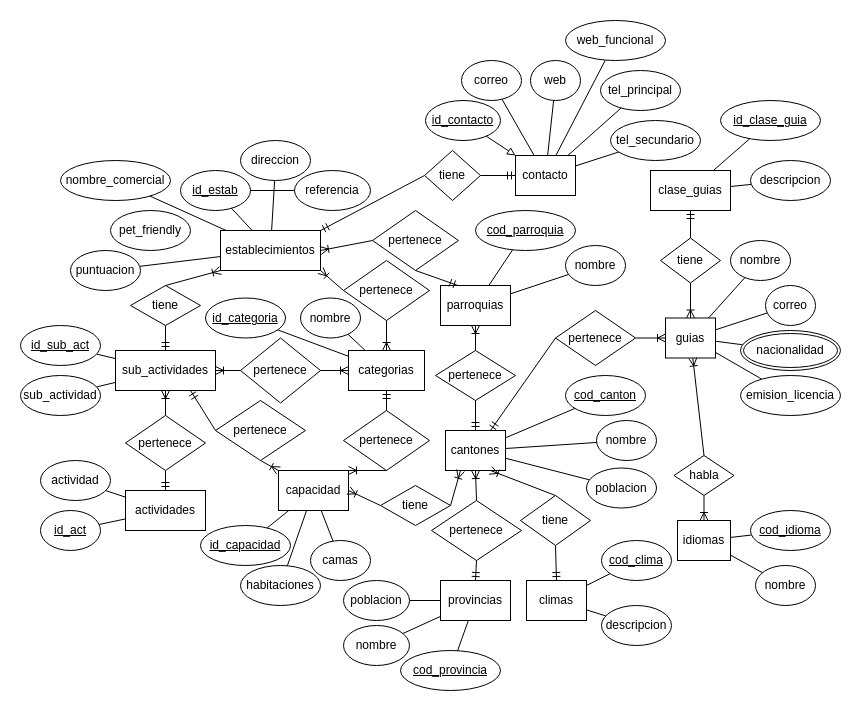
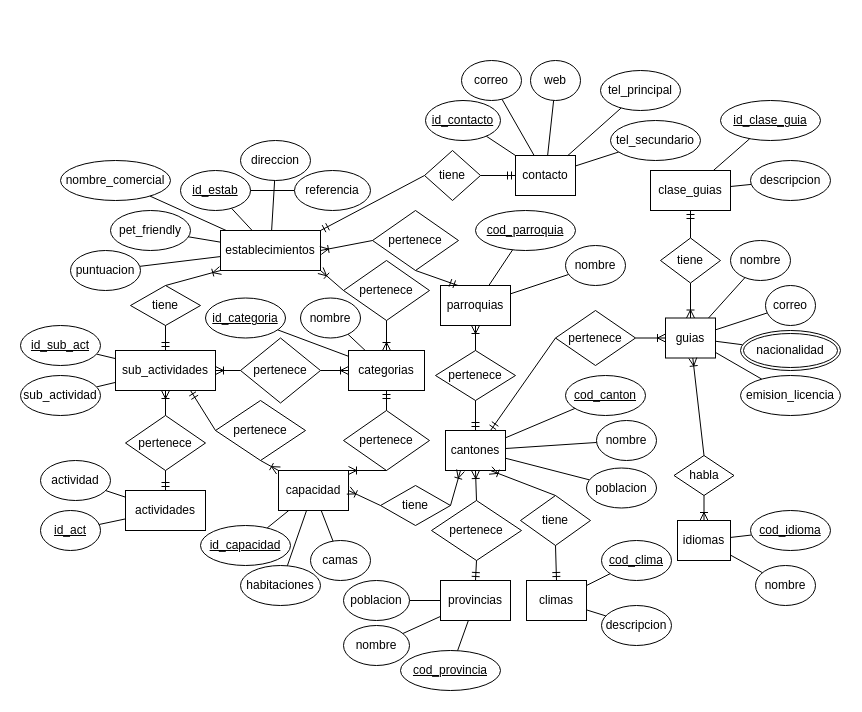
- <mxCell id="78" value="web_funcional" style="ellipse;whiteSpace=wrap;html=1;align=center;" parent="1" vertex="1"><mxGeometry x="565" y="20" width="100" height="40" as="geometry" /></mxCell>
- <mxCell id="48" style="edgeStyle=none;rounded=0;orthogonalLoop=1;jettySize=auto;html=1;endArrow=none;endFill=0;" parent="1" source="49" target="78" edge="1"><mxGeometry relative="1" as="geometry" /></mxCell>
- <mxCell id="134" style="rounded=0;orthogonalLoop=1;jettySize=auto;html=1;endArrow=block;endFill=0;" parent="1" source="135" target="49" edge="1"><mxGeometry relative="1" as="geometry" /></mxCell>
+ <mxCell id="134" style="rounded=0;orthogonalLoop=1;jettySize=auto;html=1;endArrow=none;endFill=0;" parent="1" source="135" target="49" edge="1"><mxGeometry relative="1" as="geometry" /></mxCell>
+ <mxCell id="3" style="edgeStyle=none;rounded=0;orthogonalLoop=1;jettySize=auto;html=1;endArrow=none;endFill=0;" parent="1" source="5" target="75" edge="1"><mxGeometry relative="1" as="geometry" /></mxCell>
